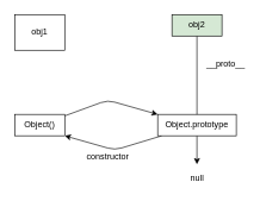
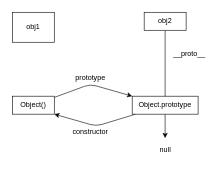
- <mxCell id="11" value="obj2" style="whiteSpace=wrap;html=1;fillColor=#d5e8d4;" vertex="1" parent="1"><mxGeometry x="240" y="20" width="70" height="30" as="geometry" /></mxCell>
+ <mxCell id="11" value="obj2" style="whiteSpace=wrap;html=1;" vertex="1" parent="1"><mxGeometry x="240" y="20" width="70" height="30" as="geometry" /></mxCell>
+ <mxCell id="7" value="prototype" style="text;html=1;align=center;verticalAlign=middle;resizable=0;points=[];autosize=1;strokeColor=none;fillColor=none;" vertex="1" parent="1"><mxGeometry x="115" y="120" width="70" height="20" as="geometry" /></mxCell>
